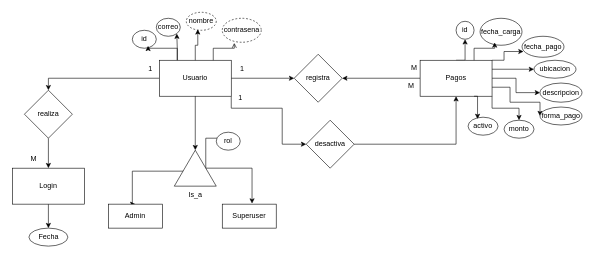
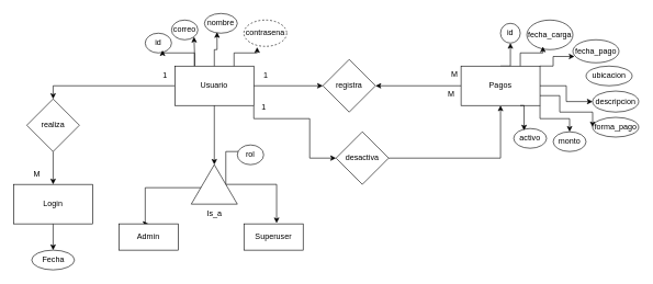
- <mxCell id="32" value="nombre" style="ellipse;whiteSpace=wrap;html=1;dashed=1;" vertex="1" parent="1"><mxGeometry x="310" y="20" width="50" height="30" as="geometry" /></mxCell>
+ <mxCell id="32" value="nombre" style="ellipse;whiteSpace=wrap;html=1;" vertex="1" parent="1"><mxGeometry x="310" y="20" width="50" height="30" as="geometry" /></mxCell>
- <mxCell id="36" style="edgeStyle=orthogonalEdgeStyle;rounded=0;orthogonalLoop=1;jettySize=auto;html=1;exitX=0.75;exitY=0;exitDx=0;exitDy=0;entryX=0.309;entryY=1.032;entryDx=0;entryDy=0;entryPerimeter=0;endArrow=open;" edge="1" parent="1" source="6" target="33"><mxGeometry relative="1" as="geometry" /></mxCell>
+ <mxCell id="36" style="edgeStyle=orthogonalEdgeStyle;rounded=0;orthogonalLoop=1;jettySize=auto;html=1;exitX=0.75;exitY=0;exitDx=0;exitDy=0;entryX=0.309;entryY=1.032;entryDx=0;entryDy=0;entryPerimeter=0;" edge="1" parent="1" source="6" target="33"><mxGeometry relative="1" as="geometry" /></mxCell>
- <mxCell id="10" style="edgeStyle=orthogonalEdgeStyle;rounded=0;orthogonalLoop=1;jettySize=auto;html=1;exitX=1;exitY=0.25;exitDx=0;exitDy=0;entryX=0;entryY=0.5;entryDx=0;entryDy=0;" edge="1" parent="1" source="14" target="46"><mxGeometry relative="1" as="geometry" /></mxCell>
